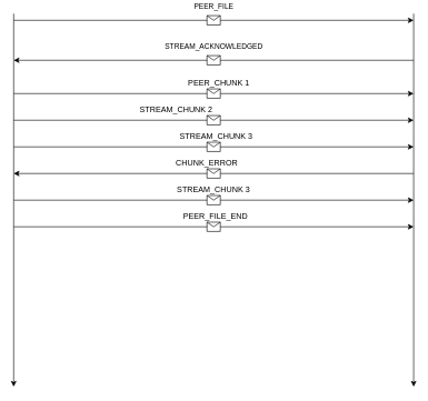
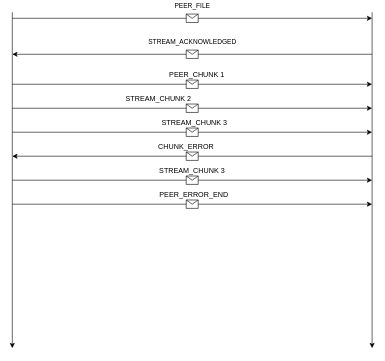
- <mxCell id="25" value="PEER_FILE_END" style="text;html=1;strokeColor=none;fillColor=none;align=center;verticalAlign=middle;whiteSpace=wrap;rounded=0;" vertex="1" parent="1"><mxGeometry x="266" y="310" width="114" height="30" as="geometry" /></mxCell>
+ <mxCell id="25" value="PEER_ERROR_END" style="text;html=1;strokeColor=none;fillColor=none;align=center;verticalAlign=middle;whiteSpace=wrap;rounded=0;" vertex="1" parent="1"><mxGeometry x="266" y="310" width="114" height="30" as="geometry" /></mxCell>
